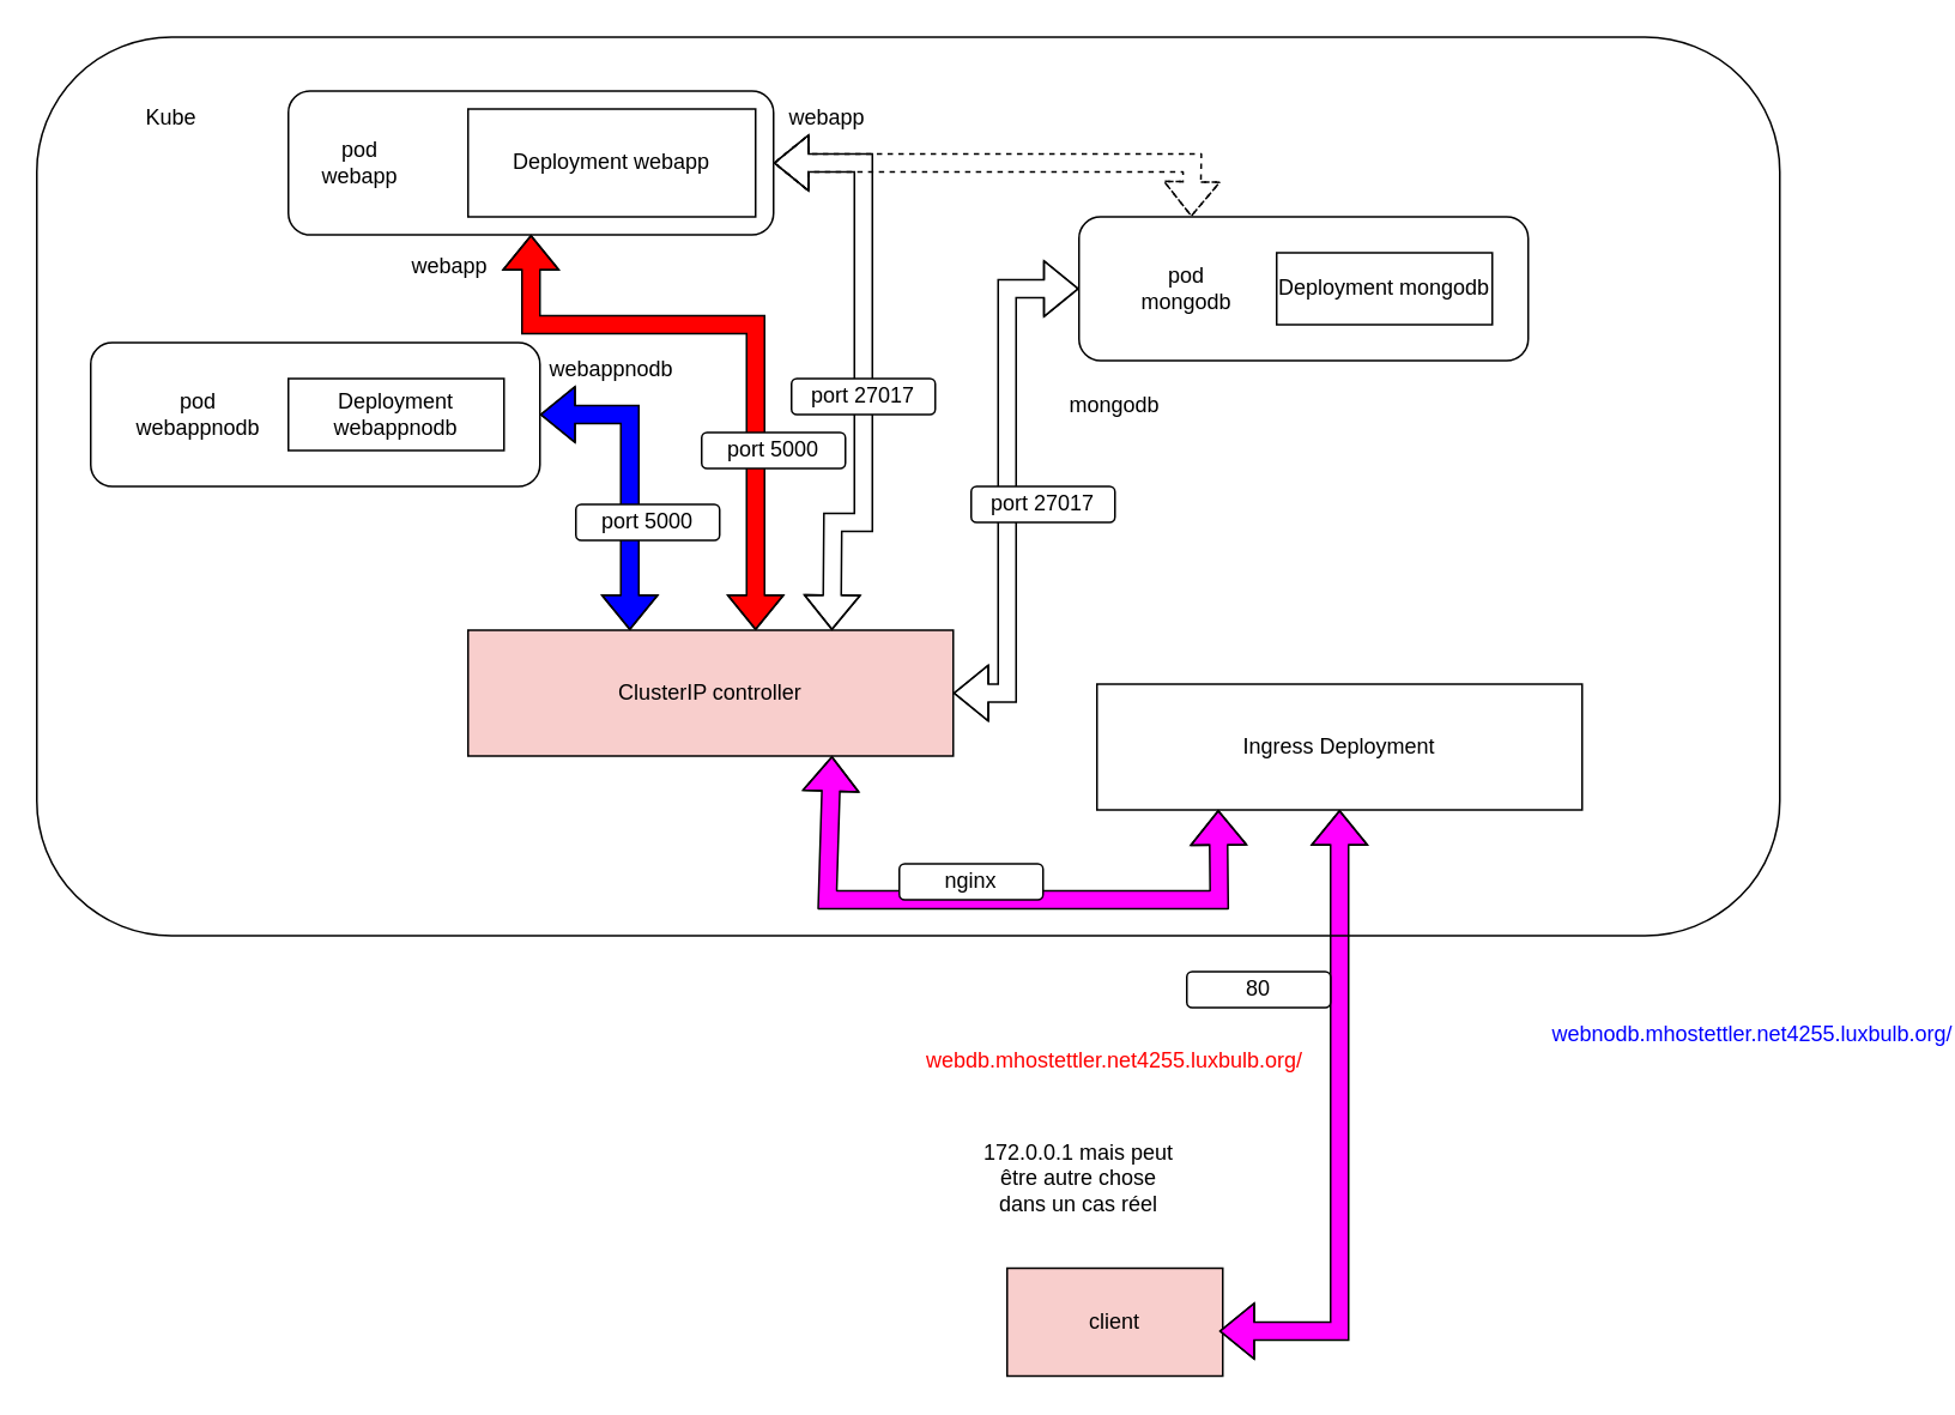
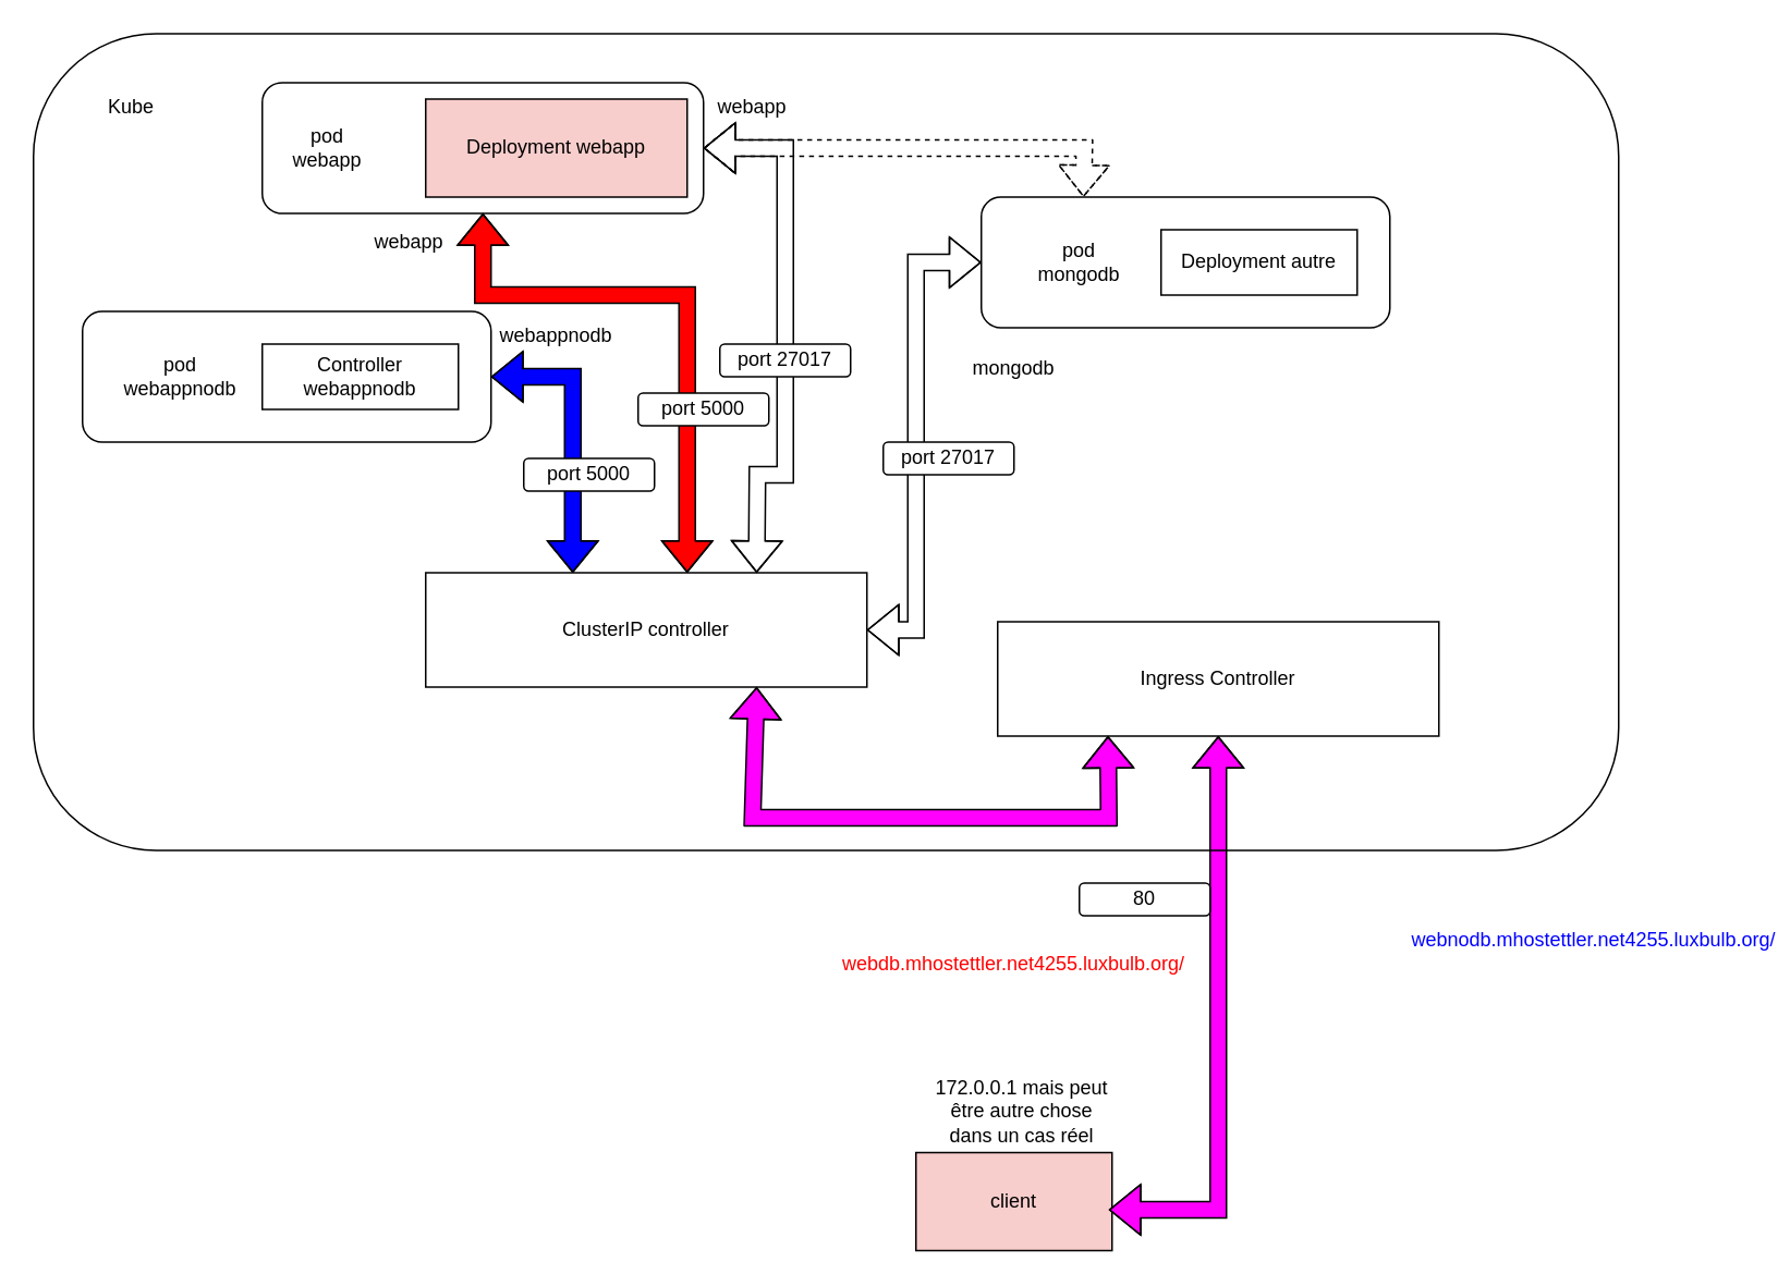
- <mxCell id="17" value="Kube" style="text;html=1;align=center;verticalAlign=middle;whiteSpace=wrap;rounded=0;" parent="1" vertex="1"><mxGeometry x="65" y="50" width="60" height="30" as="geometry" /></mxCell>
+ <mxCell id="17" value="Kube" style="text;html=1;align=center;verticalAlign=middle;whiteSpace=wrap;rounded=0;" parent="1" vertex="1"><mxGeometry x="50" y="50" width="60" height="30" as="geometry" /></mxCell>
- <mxCell id="18" value="Deployment webapp" style="rounded=0;whiteSpace=wrap;html=1;" parent="1" vertex="1"><mxGeometry x="260" y="60" width="160" height="60" as="geometry" /></mxCell>
+ <mxCell id="18" value="Deployment webapp" style="rounded=0;whiteSpace=wrap;html=1;fillColor=#f8cecc;" parent="1" vertex="1"><mxGeometry x="260" y="60" width="160" height="60" as="geometry" /></mxCell>
- <mxCell id="20" value="Deployment mongodb" style="rounded=0;whiteSpace=wrap;html=1;" parent="1" vertex="1"><mxGeometry x="710" y="140" width="120" height="40" as="geometry" /></mxCell>
+ <mxCell id="20" value="Deployment autre" style="rounded=0;whiteSpace=wrap;html=1;" parent="1" vertex="1"><mxGeometry x="710" y="140" width="120" height="40" as="geometry" /></mxCell>
- <mxCell id="23" value="Deployment webappnodb" style="rounded=0;whiteSpace=wrap;html=1;" parent="1" vertex="1"><mxGeometry x="160" y="210" width="120" height="40" as="geometry" /></mxCell>
+ <mxCell id="23" value="Controller webappnodb" style="rounded=0;whiteSpace=wrap;html=1;" parent="1" vertex="1"><mxGeometry x="160" y="210" width="120" height="40" as="geometry" /></mxCell>
- <mxCell id="25" value="ClusterIP controller" style="rounded=0;whiteSpace=wrap;html=1;fillColor=#f8cecc;" parent="1" vertex="1"><mxGeometry x="260" y="350" width="270" height="70" as="geometry" /></mxCell>
+ <mxCell id="25" value="ClusterIP controller" style="rounded=0;whiteSpace=wrap;html=1;" parent="1" vertex="1"><mxGeometry x="260" y="350" width="270" height="70" as="geometry" /></mxCell>
- <mxCell id="31" value="Ingress Deployment" style="rounded=0;whiteSpace=wrap;html=1;" vertex="1" parent="1"><mxGeometry x="610" y="380" width="270" height="70" as="geometry" /></mxCell>
+ <mxCell id="31" value="Ingress Controller" style="rounded=0;whiteSpace=wrap;html=1;" vertex="1" parent="1"><mxGeometry x="610" y="380" width="270" height="70" as="geometry" /></mxCell>
- <mxCell id="33" value="nginx" style="rounded=1;whiteSpace=wrap;html=1;" vertex="1" parent="1"><mxGeometry x="500" y="480" width="80" height="20" as="geometry" /></mxCell>
- <mxCell id="6" value="172.0.0.1 mais peut être autre chose dans un cas réel" style="text;html=1;align=center;verticalAlign=middle;whiteSpace=wrap;rounded=0;" parent="1" vertex="1"><mxGeometry x="545" y="640" width="110" height="30" as="geometry" /></mxCell>
+ <mxCell id="6" value="172.0.0.1 mais peut être autre chose dans un cas réel" style="text;html=1;align=center;verticalAlign=middle;whiteSpace=wrap;rounded=0;" parent="1" vertex="1"><mxGeometry x="570" y="665" width="110" height="30" as="geometry" /></mxCell>
